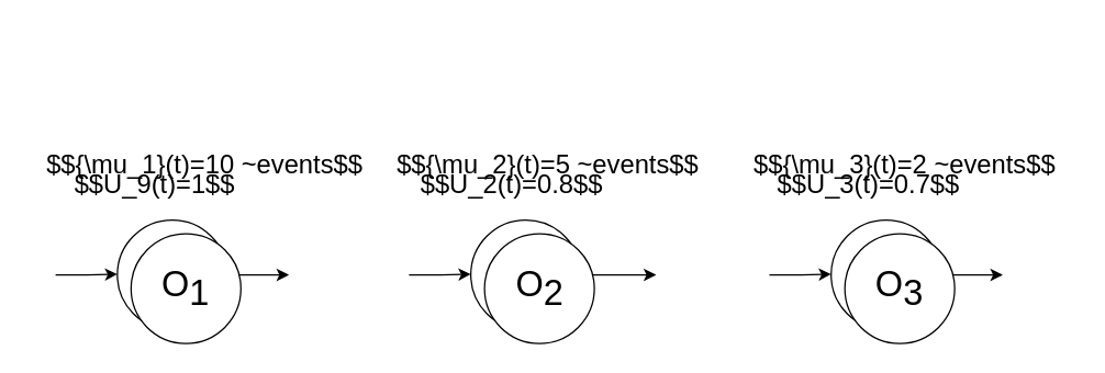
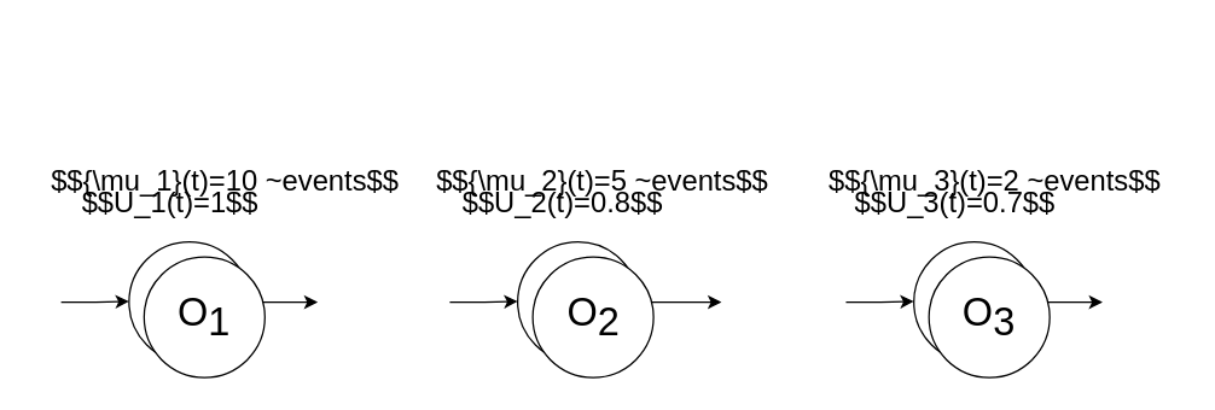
- <mxCell id="16" value="$$U_9(t)=1$$" style="text;html=1;align=center;verticalAlign=middle;resizable=0;points=[];autosize=1;strokeColor=none;fillColor=none;fontSize=19;" parent="14" vertex="1"><mxGeometry x="21.5" y="95" width="140" height="40" as="geometry" /></mxCell>
+ <mxCell id="16" value="$$U_1(t)=1$$" style="text;html=1;align=center;verticalAlign=middle;resizable=0;points=[];autosize=1;strokeColor=none;fillColor=none;fontSize=19;" parent="14" vertex="1"><mxGeometry x="21.5" y="95" width="140" height="40" as="geometry" /></mxCell>
